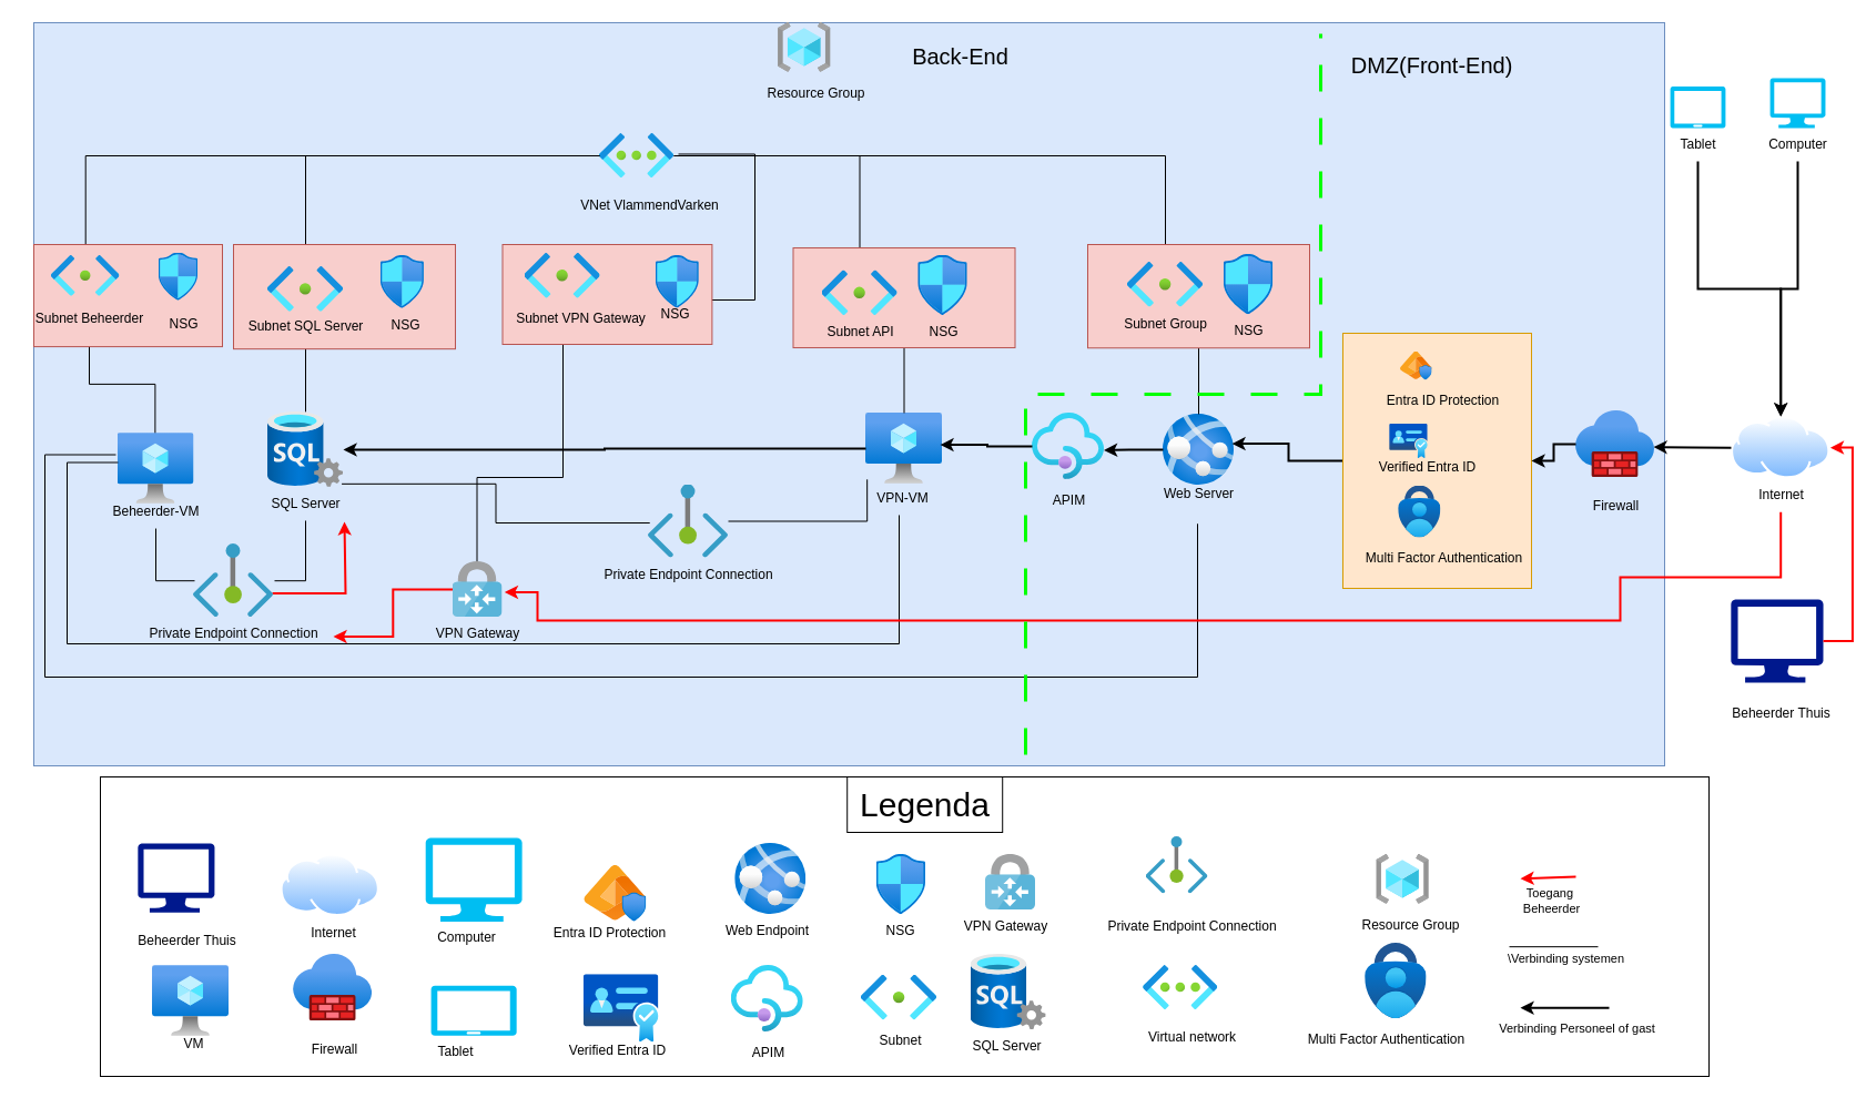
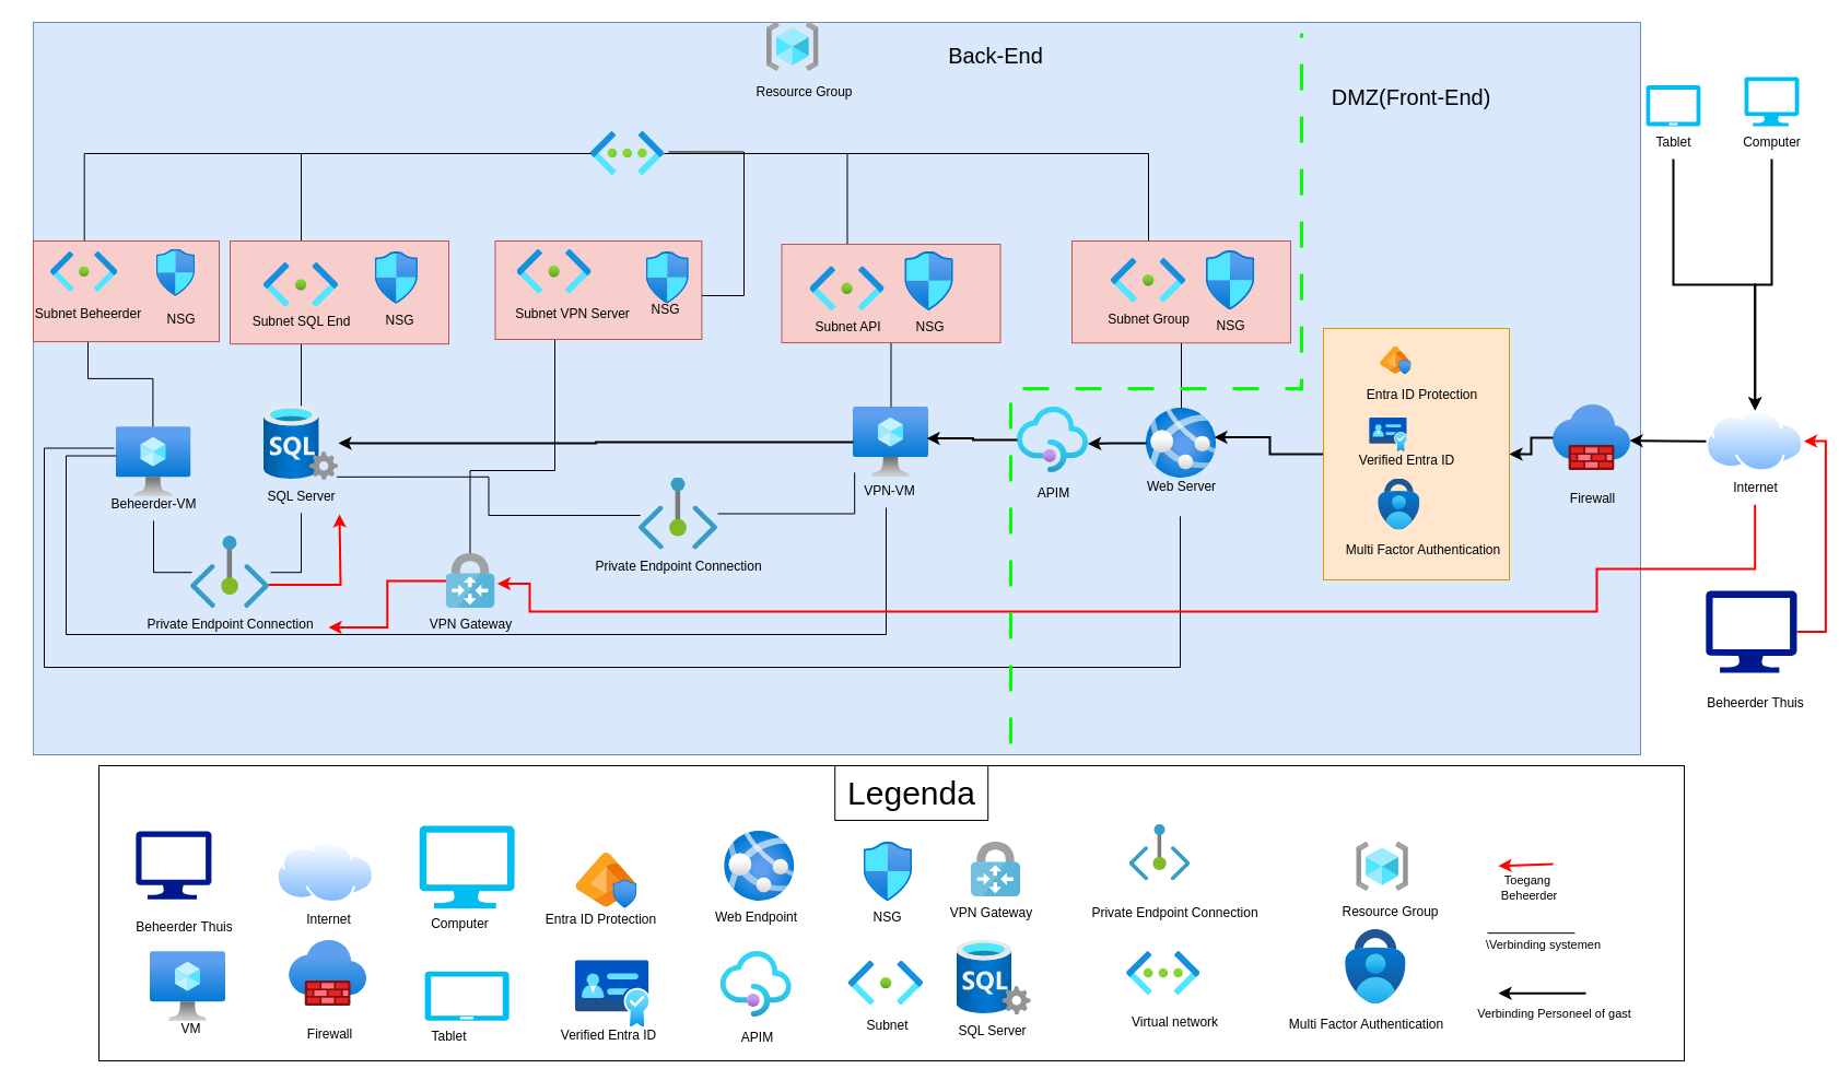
- <mxCell id="108" value="&lt;span style=&quot;font-size: 20px;&quot;&gt;Back-End&lt;/span&gt;" style="text;html=1;align=center;verticalAlign=middle;resizable=0;points=[];autosize=1;strokeColor=none;fillColor=none;" parent="1" vertex="1"><mxGeometry x="810" y="30" width="110" height="40" as="geometry" /></mxCell>
+ <mxCell id="108" value="&lt;span style=&quot;font-size: 20px;&quot;&gt;Back-End&lt;/span&gt;" style="text;html=1;align=center;verticalAlign=middle;resizable=0;points=[];autosize=1;strokeColor=none;fillColor=none;" parent="1" vertex="1"><mxGeometry x="855" y="30" width="110" height="40" as="geometry" /></mxCell>
- <mxCell id="109" value="&lt;span style=&quot;font-size: 20px;&quot;&gt;DMZ(Front-End)&lt;/span&gt;" style="text;html=1;align=center;verticalAlign=middle;resizable=0;points=[];autosize=1;strokeColor=none;fillColor=none;" parent="1" vertex="1"><mxGeometry x="1205" y="37.5" width="170" height="40" as="geometry" /></mxCell>
+ <mxCell id="109" value="&lt;span style=&quot;font-size: 20px;&quot;&gt;DMZ(Front-End)&lt;/span&gt;" style="text;html=1;align=center;verticalAlign=middle;resizable=0;points=[];autosize=1;strokeColor=none;fillColor=none;" parent="1" vertex="1"><mxGeometry x="1205" y="67.5" width="170" height="40" as="geometry" /></mxCell>
- <mxCell id="37" value="VNet VlammendVarken" style="text;html=1;align=center;verticalAlign=middle;resizable=0;points=[];autosize=1;strokeColor=none;fillColor=none;" parent="34" vertex="1"><mxGeometry y="50" width="150" height="30" as="geometry" /></mxCell>
- <mxCell id="126" value="Subnet VPN Gateway" style="text;html=1;align=center;verticalAlign=middle;resizable=0;points=[];autosize=1;strokeColor=none;fillColor=none;" parent="1" vertex="1"><mxGeometry x="452.504" y="272.08" width="140" height="30" as="geometry" /></mxCell>
+ <mxCell id="126" value="Subnet VPN Server" style="text;html=1;align=center;verticalAlign=middle;resizable=0;points=[];autosize=1;strokeColor=none;fillColor=none;" parent="1" vertex="1"><mxGeometry x="452.504" y="272.08" width="140" height="30" as="geometry" /></mxCell>
- <mxCell id="66" value="Subnet SQL Server&lt;div&gt;&lt;br&gt;&lt;/div&gt;" style="text;html=1;align=center;verticalAlign=middle;resizable=0;points=[];autosize=1;strokeColor=none;fillColor=none;" parent="64" vertex="1"><mxGeometry y="40.72" width="130" height="40" as="geometry" /></mxCell>
+ <mxCell id="66" value="Subnet SQL End&lt;div&gt;&lt;br&gt;&lt;/div&gt;" style="text;html=1;align=center;verticalAlign=middle;resizable=0;points=[];autosize=1;strokeColor=none;fillColor=none;" parent="64" vertex="1"><mxGeometry y="40.72" width="130" height="40" as="geometry" /></mxCell>
